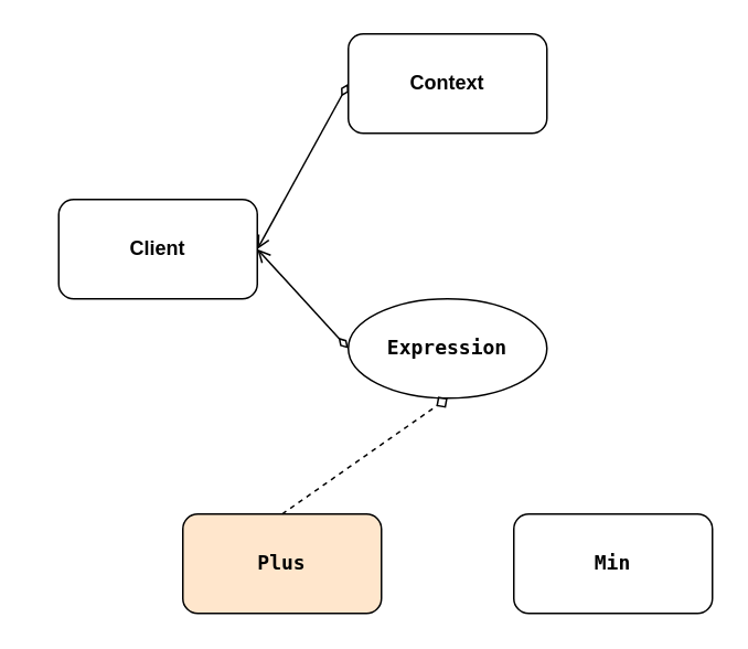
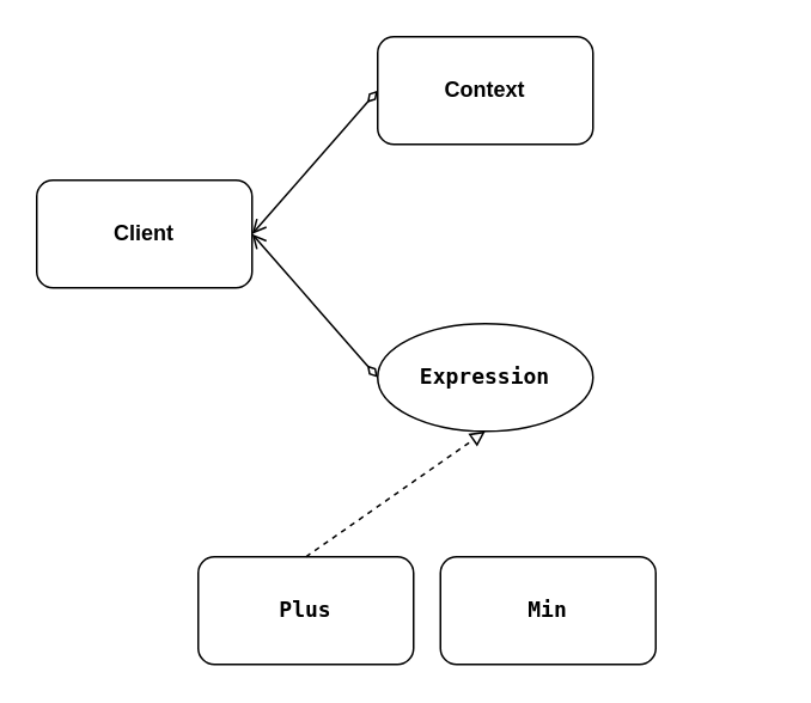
- <mxCell id="2" value="Client" style="rounded=1;whiteSpace=wrap;html=1;fontStyle=1" vertex="1" parent="1"><mxGeometry x="35" y="120" width="120" height="60" as="geometry" /></mxCell>
+ <mxCell id="2" value="Client" style="rounded=1;whiteSpace=wrap;html=1;fontStyle=1" vertex="1" parent="1"><mxGeometry x="20" y="100" width="120" height="60" as="geometry" /></mxCell>
- <mxCell id="7" value="" style="endArrow=diamond;dashed=1;html=1;entryX=0.5;entryY=1;entryDx=0;entryDy=0;endFill=0;exitX=0.5;exitY=0;exitDx=0;exitDy=0;" edge="1" parent="1" source="5" target="4"><mxGeometry width="50" height="50" relative="1" as="geometry"><mxPoint x="110" y="290" as="sourcePoint" /><mxPoint x="160" y="240" as="targetPoint" /></mxGeometry></mxCell>
+ <mxCell id="7" value="" style="endArrow=block;dashed=1;html=1;entryX=0.5;entryY=1;entryDx=0;entryDy=0;endFill=0;exitX=0.5;exitY=0;exitDx=0;exitDy=0;" edge="1" parent="1" source="5" target="4"><mxGeometry width="50" height="50" relative="1" as="geometry"><mxPoint x="110" y="290" as="sourcePoint" /><mxPoint x="160" y="240" as="targetPoint" /></mxGeometry></mxCell>
- <mxCell id="5" value="&lt;pre&gt;Plus&lt;/pre&gt;" style="rounded=1;whiteSpace=wrap;html=1;fontStyle=1;fillColor=#ffe6cc;" vertex="1" parent="1"><mxGeometry x="110" y="310" width="120" height="60" as="geometry" /></mxCell>
+ <mxCell id="5" value="&lt;pre&gt;Plus&lt;/pre&gt;" style="rounded=1;whiteSpace=wrap;html=1;fontStyle=1" vertex="1" parent="1"><mxGeometry x="110" y="310" width="120" height="60" as="geometry" /></mxCell>
- <mxCell id="6" value="&lt;pre&gt;Min&lt;/pre&gt;" style="rounded=1;whiteSpace=wrap;html=1;fontStyle=1" vertex="1" parent="1"><mxGeometry x="310" y="310" width="120" height="60" as="geometry" /></mxCell>
+ <mxCell id="6" value="&lt;pre&gt;Min&lt;/pre&gt;" style="rounded=1;whiteSpace=wrap;html=1;fontStyle=1" vertex="1" parent="1"><mxGeometry x="245" y="310" width="120" height="60" as="geometry" /></mxCell>
